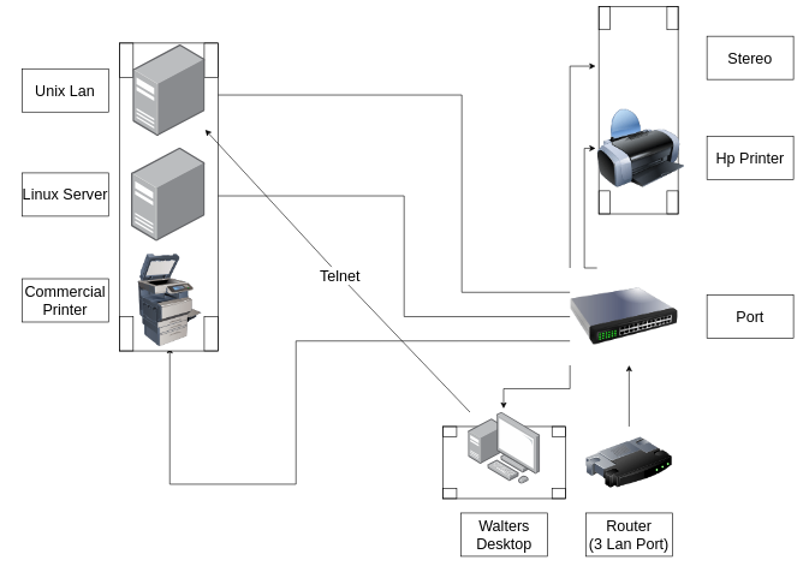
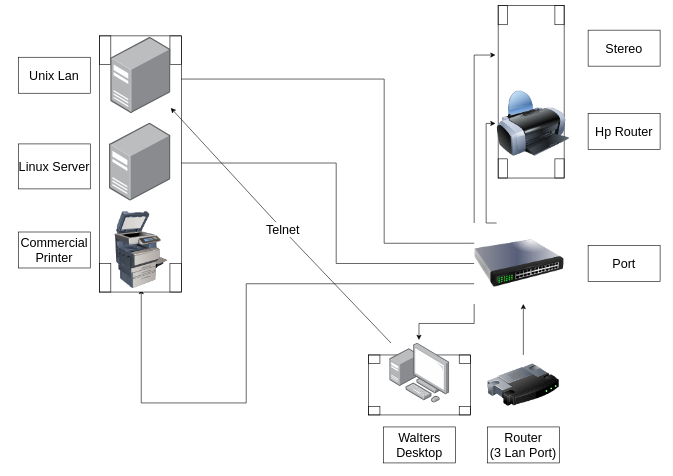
- <mxCell id="27" value="Hp Printer" style="rounded=0;whiteSpace=wrap;html=1;fontFamily=Helvetica;fontSize=21;" parent="1" vertex="1"><mxGeometry x="980" y="188.32" width="120" height="60" as="geometry" /></mxCell>
+ <mxCell id="27" value="Hp Router" style="rounded=0;whiteSpace=wrap;html=1;fontFamily=Helvetica;fontSize=21;" parent="1" vertex="1"><mxGeometry x="980" y="188.32" width="120" height="60" as="geometry" /></mxCell>
- <mxCell id="23" value="Linux Server" style="rounded=0;whiteSpace=wrap;html=1;fontFamily=Helvetica;fontSize=21;" parent="1" vertex="1"><mxGeometry x="30" y="239.15" width="120" height="60" as="geometry" /></mxCell>
+ <mxCell id="23" value="Linux Server" style="rounded=0;whiteSpace=wrap;html=1;fontFamily=Helvetica;fontSize=21;" parent="1" vertex="1"><mxGeometry x="30" y="239.15" width="120" height="75" as="geometry" /></mxCell>
